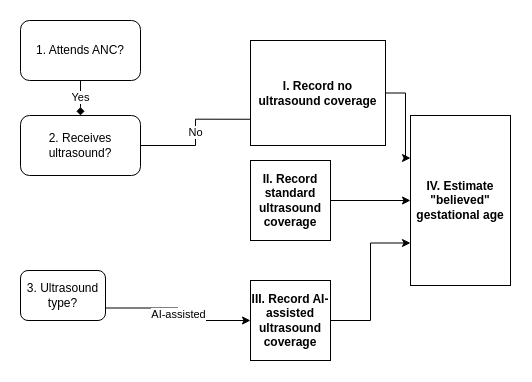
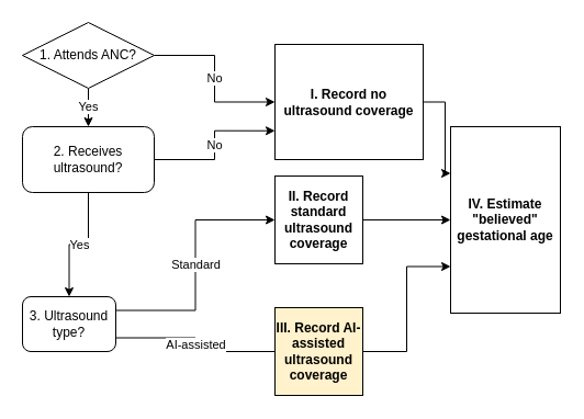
- <mxCell id="4" value="1. Attends ANC?" style="rounded=1;whiteSpace=wrap;html=1;" vertex="1" parent="1"><mxGeometry x="20" y="20" width="120" height="60" as="geometry" /></mxCell>
+ <mxCell id="4" value="1. Attends ANC?" style="rhombus;whiteSpace=wrap;html=1;" vertex="1" parent="1"><mxGeometry x="20" y="20" width="120" height="60" as="geometry" /></mxCell>
+ <mxCell id="2" value="No" style="edgeStyle=orthogonalEdgeStyle;rounded=0;orthogonalLoop=1;jettySize=auto;html=1;entryX=0;entryY=0.5;entryDx=0;entryDy=0;" edge="1" parent="1" source="4" target="12"><mxGeometry relative="1" as="geometry" /></mxCell>
- <mxCell id="3" value="Yes" style="edgeStyle=orthogonalEdgeStyle;rounded=0;orthogonalLoop=1;jettySize=auto;html=1;entryX=0.5;entryY=0;entryDx=0;entryDy=0;endArrow=diamond;" edge="1" parent="1" source="4" target="7"><mxGeometry relative="1" as="geometry" /></mxCell>
+ <mxCell id="3" value="Yes" style="edgeStyle=orthogonalEdgeStyle;rounded=0;orthogonalLoop=1;jettySize=auto;html=1;entryX=0.5;entryY=0;entryDx=0;entryDy=0;" edge="1" parent="1" source="4" target="7"><mxGeometry relative="1" as="geometry" /></mxCell>
- <mxCell id="6" value="No" style="edgeStyle=orthogonalEdgeStyle;rounded=0;orthogonalLoop=1;jettySize=auto;html=1;entryX=0;entryY=0.75;entryDx=0;entryDy=0;endArrow=none;" edge="1" parent="1" source="7" target="12"><mxGeometry relative="1" as="geometry" /></mxCell>
+ <mxCell id="6" value="No" style="edgeStyle=orthogonalEdgeStyle;rounded=0;orthogonalLoop=1;jettySize=auto;html=1;entryX=0;entryY=0.75;entryDx=0;entryDy=0;" edge="1" parent="1" source="7" target="12"><mxGeometry relative="1" as="geometry" /></mxCell>
+ <mxCell id="5" value="Yes" style="edgeStyle=orthogonalEdgeStyle;rounded=0;orthogonalLoop=1;jettySize=auto;html=1;entryX=0.5;entryY=0;entryDx=0;entryDy=0;" edge="1" parent="1" source="7" target="10"><mxGeometry relative="1" as="geometry" /></mxCell>
+ <mxCell id="8" value="Standard" style="edgeStyle=orthogonalEdgeStyle;rounded=0;orthogonalLoop=1;jettySize=auto;html=1;exitX=1;exitY=0.25;exitDx=0;exitDy=0;entryX=0;entryY=0.5;entryDx=0;entryDy=0;" edge="1" parent="1" source="10" target="14"><mxGeometry relative="1" as="geometry" /></mxCell>
- <mxCell id="9" value="AI-assisted" style="edgeStyle=orthogonalEdgeStyle;rounded=0;orthogonalLoop=1;jettySize=auto;html=1;exitX=1;exitY=0.75;exitDx=0;exitDy=0;entryX=0;entryY=0.5;entryDx=0;entryDy=0;" edge="1" parent="1" source="10" target="16"><mxGeometry relative="1" as="geometry" /></mxCell>
+ <mxCell id="9" value="AI-assisted" style="edgeStyle=orthogonalEdgeStyle;rounded=0;orthogonalLoop=1;jettySize=auto;html=1;exitX=1;exitY=0.75;exitDx=0;exitDy=0;entryX=0;entryY=0.5;entryDx=0;entryDy=0;endArrow=none;" edge="1" parent="1" source="10" target="16"><mxGeometry relative="1" as="geometry" /></mxCell>
- <mxCell id="16" value="III. Record AI-assisted ultrasound coverage" style="whiteSpace=wrap;html=1;aspect=fixed;fontStyle=1" vertex="1" parent="1"><mxGeometry x="250" y="280" width="80" height="80" as="geometry" /></mxCell>
+ <mxCell id="16" value="III. Record AI-assisted ultrasound coverage" style="whiteSpace=wrap;html=1;aspect=fixed;fontStyle=1;fillColor=#fff2cc;" vertex="1" parent="1"><mxGeometry x="250" y="280" width="80" height="80" as="geometry" /></mxCell>
